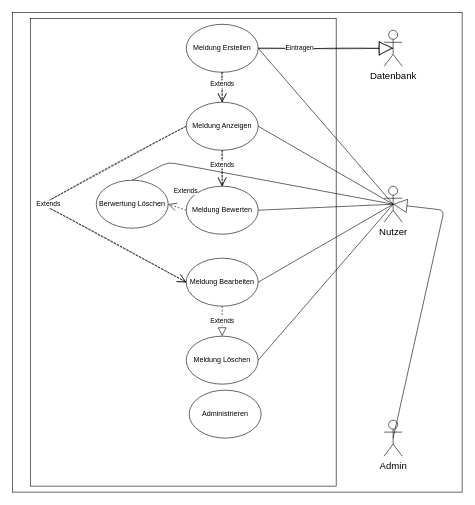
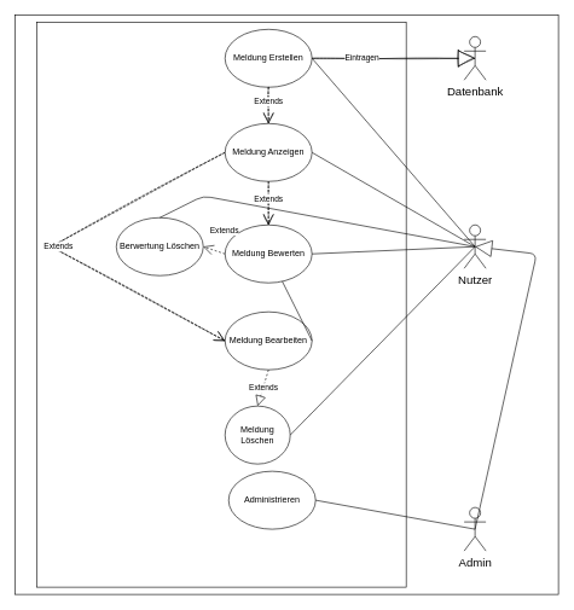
- <mxCell id="15" value="" style="endArrow=none;html=1;exitX=1;exitY=0.5;exitDx=0;exitDy=0;entryX=0.5;entryY=0.5;entryDx=0;entryDy=0;entryPerimeter=0;" edge="1" parent="1" source="10" target="4"><mxGeometry width="50" height="50" relative="1" as="geometry"><mxPoint x="422.426" y="321.716" as="sourcePoint" /><mxPoint x="660" y="190" as="targetPoint" /></mxGeometry></mxCell>
+ <mxCell id="15" value="" style="endArrow=none;html=1;exitX=1;exitY=0.5;exitDx=0;exitDy=0;" edge="1" parent="1" source="10" target="7"><mxGeometry width="50" height="50" relative="1" as="geometry"><mxPoint x="422.426" y="321.716" as="sourcePoint" /><mxPoint x="660" y="190" as="targetPoint" /></mxGeometry></mxCell>
- <mxCell id="14" value="Meldung Löschen" style="ellipse;whiteSpace=wrap;html=1;" vertex="1" parent="1"><mxGeometry x="310" y="560" width="120" height="80" as="geometry" /></mxCell>
+ <mxCell id="14" value="Meldung Löschen" style="ellipse;whiteSpace=wrap;html=1;" vertex="1" parent="1"><mxGeometry x="310" y="560" width="90" height="80" as="geometry" /></mxCell>
+ <mxCell id="20" value="" style="endArrow=none;html=1;startSize=6;endSize=6;entryX=0.5;entryY=0.5;entryDx=0;entryDy=0;entryPerimeter=0;exitX=1;exitY=0.5;exitDx=0;exitDy=0;" edge="1" parent="1" source="19" target="18"><mxGeometry width="50" height="50" relative="1" as="geometry"><mxPoint x="370" y="570" as="sourcePoint" /><mxPoint x="420" y="520" as="targetPoint" /></mxGeometry></mxCell>
